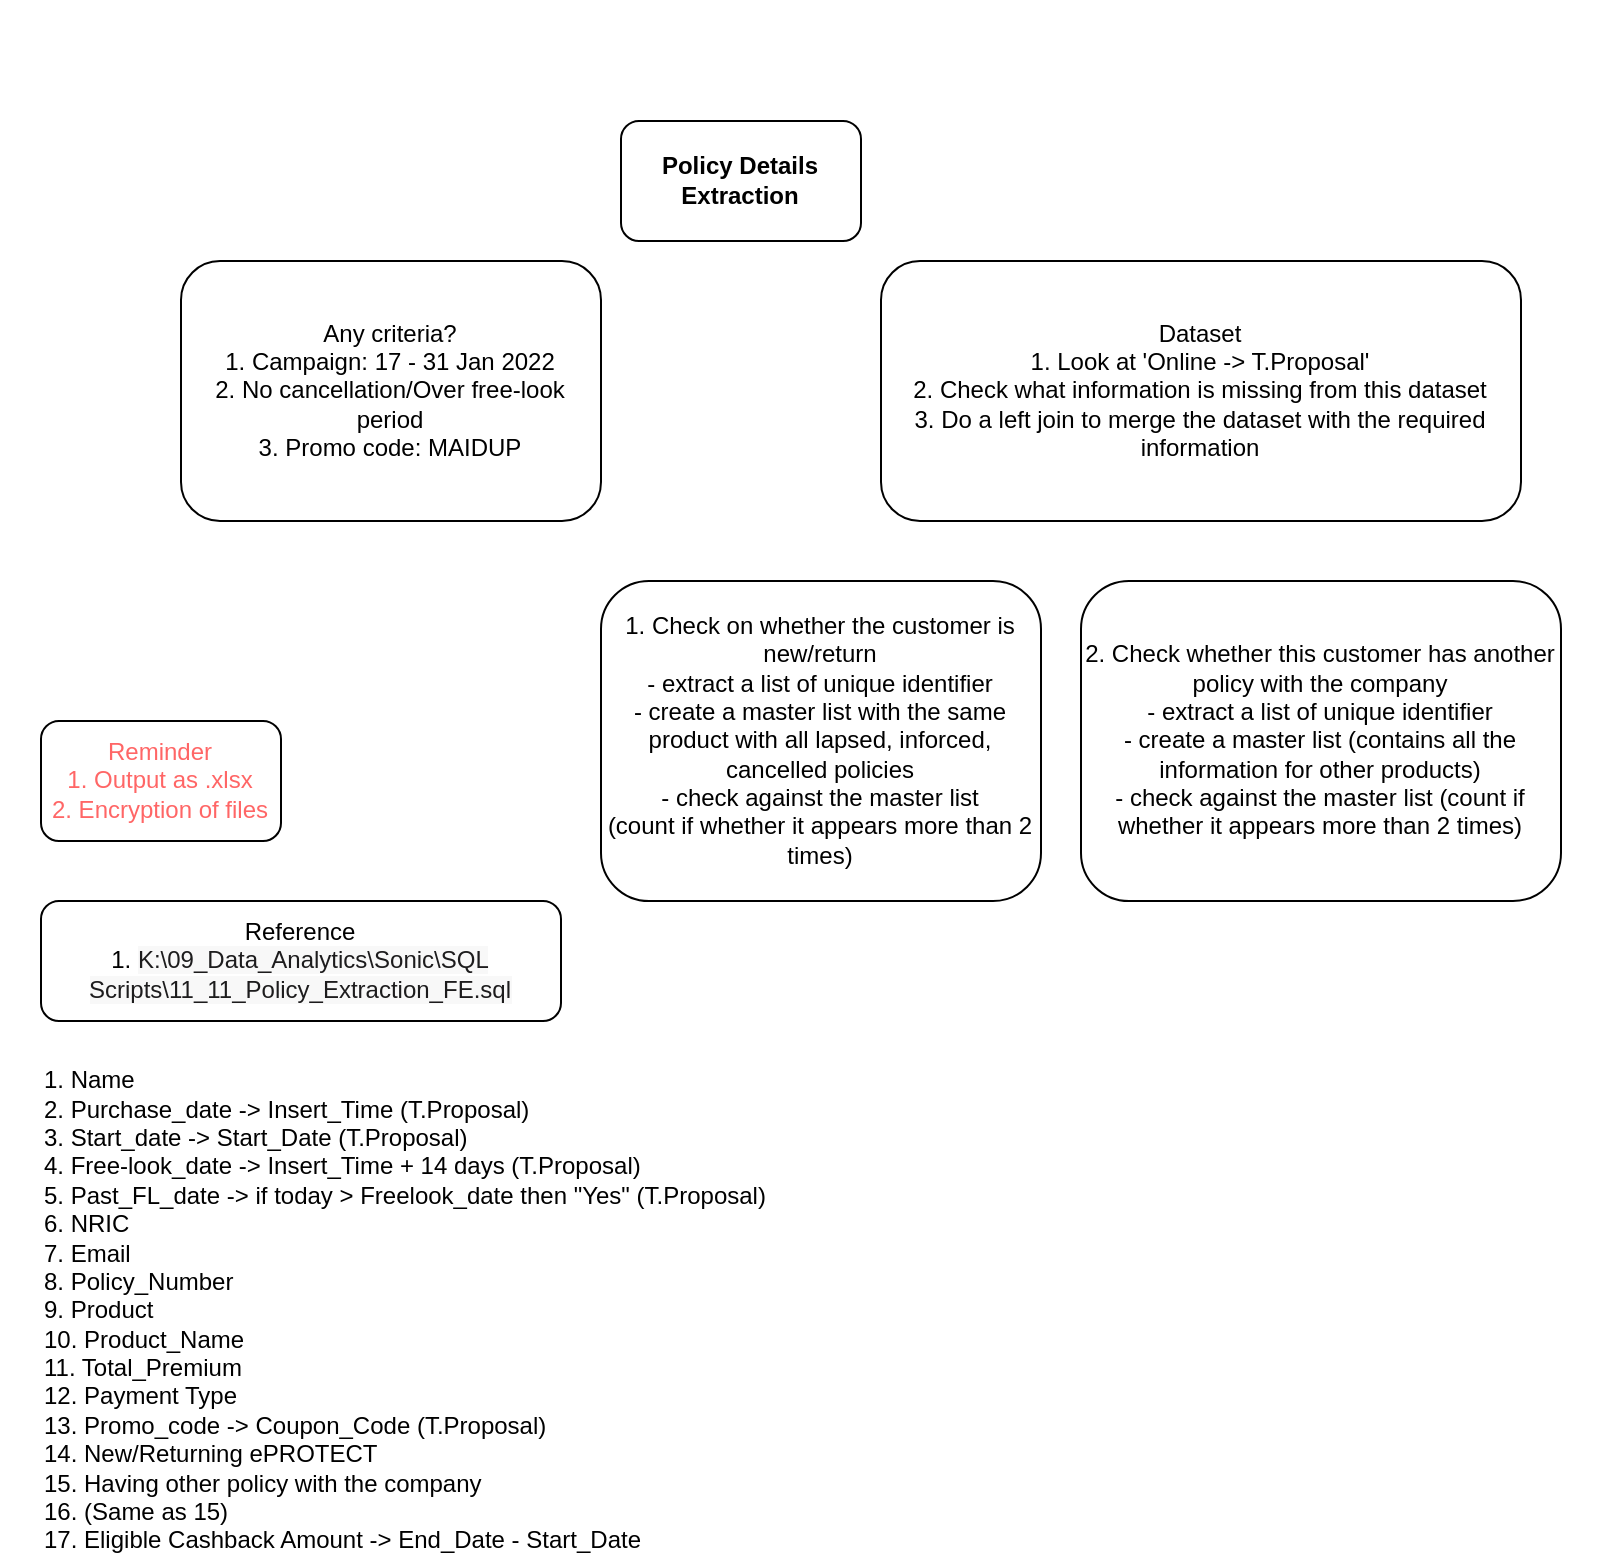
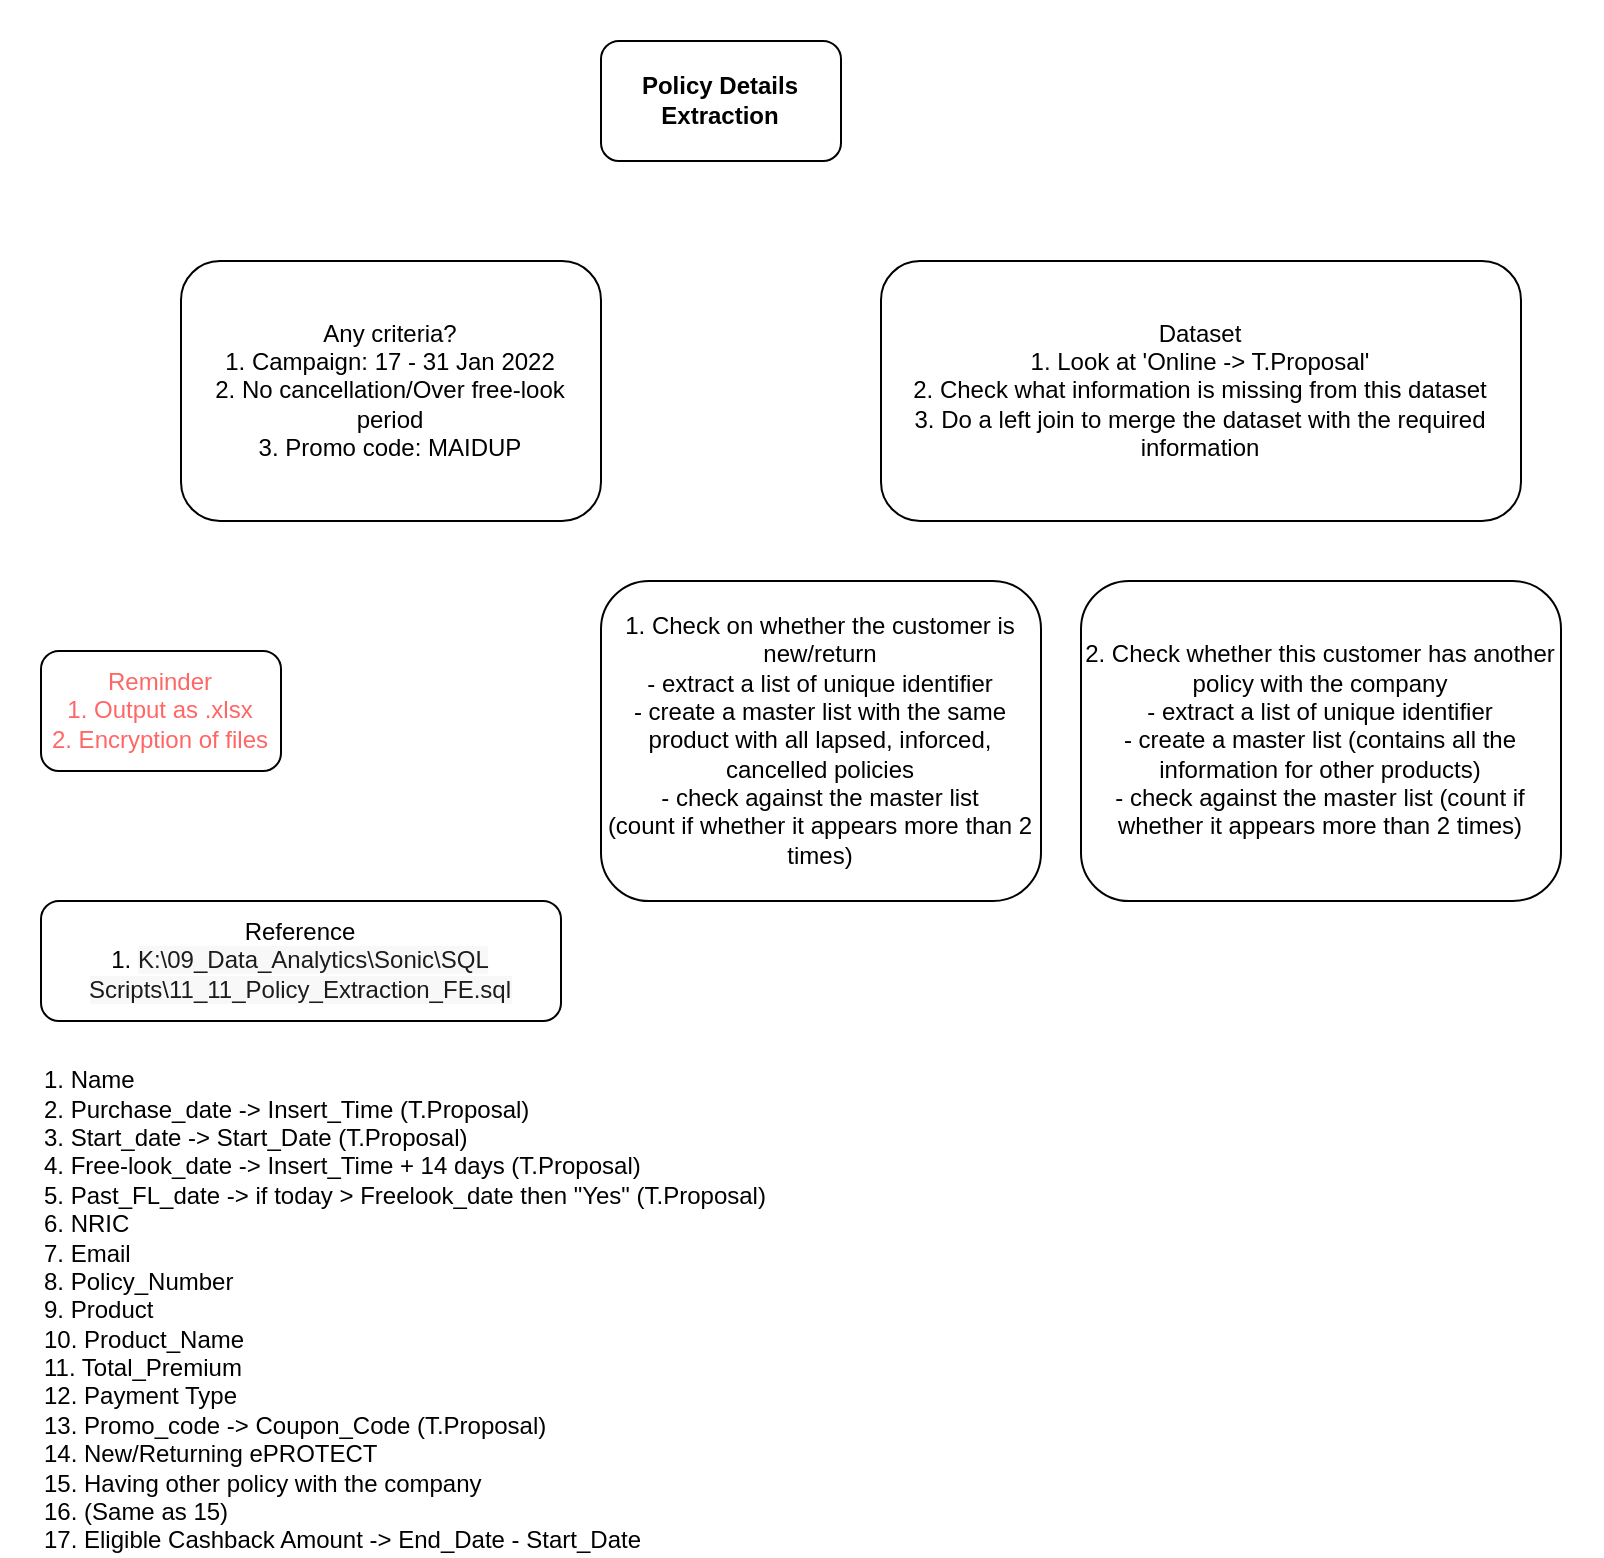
- <mxCell id="2" value="Policy Details Extraction" style="rounded=1;whiteSpace=wrap;html=1;fontStyle=1" parent="1" vertex="1"><mxGeometry x="310" y="60" width="120" height="60" as="geometry" /></mxCell>
+ <mxCell id="2" value="Policy Details Extraction" style="rounded=1;whiteSpace=wrap;html=1;fontStyle=1" parent="1" vertex="1"><mxGeometry x="300" y="20" width="120" height="60" as="geometry" /></mxCell>
- <mxCell id="5" value="Reminder&lt;br&gt;1. Output as .xlsx&lt;br&gt;2. Encryption of files" style="rounded=1;whiteSpace=wrap;html=1;strokeColor=default;fontColor=#FF6666;" parent="1" vertex="1"><mxGeometry x="20" y="360" width="120" height="60" as="geometry" /></mxCell>
+ <mxCell id="5" value="Reminder&lt;br&gt;1. Output as .xlsx&lt;br&gt;2. Encryption of files" style="rounded=1;whiteSpace=wrap;html=1;strokeColor=default;fontColor=#FF6666;" parent="1" vertex="1"><mxGeometry x="20" y="325" width="120" height="60" as="geometry" /></mxCell>
